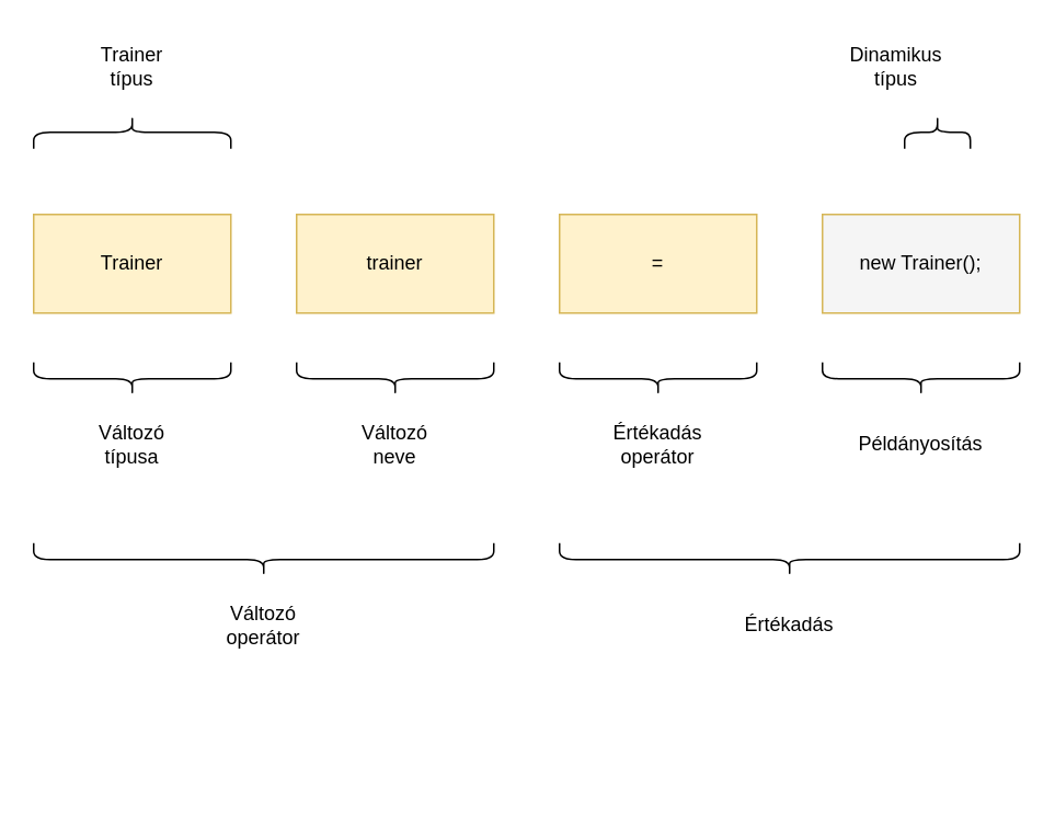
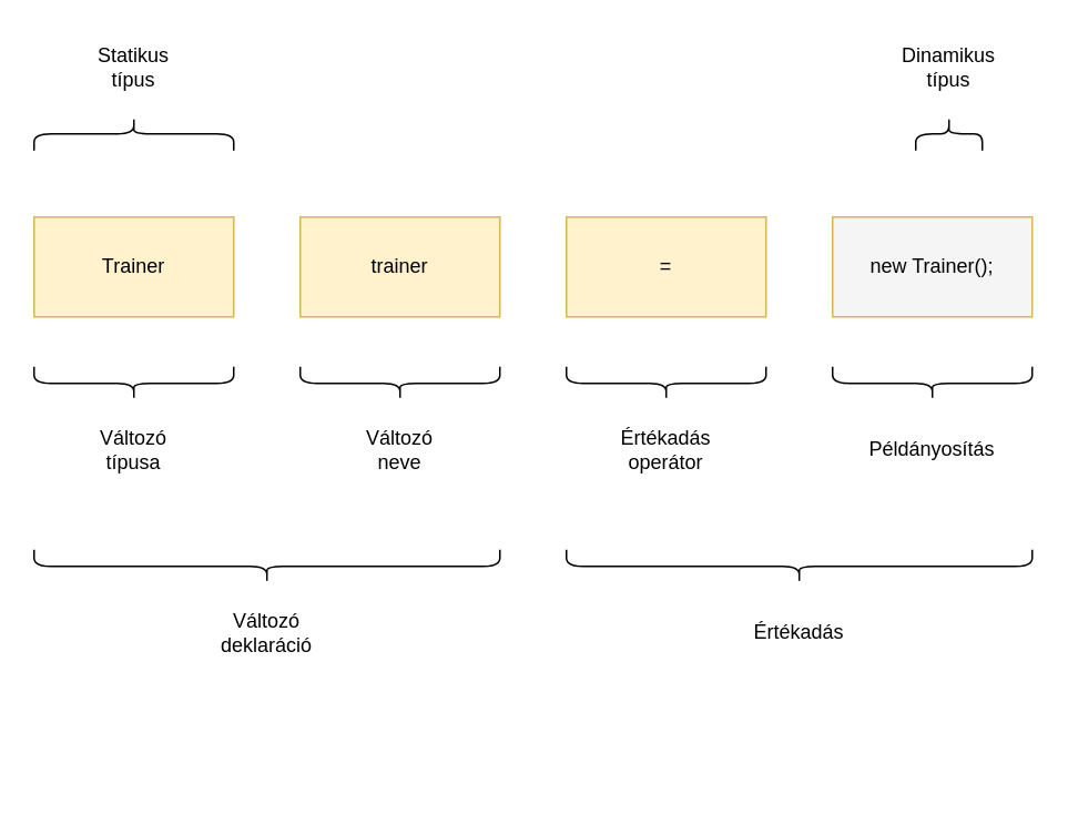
- <mxCell id="19" value="Trainer típus" style="text;html=1;strokeColor=none;fillColor=none;align=center;verticalAlign=middle;whiteSpace=wrap;rounded=0;" vertex="1" parent="1"><mxGeometry x="60" y="30" width="40" height="20" as="geometry" /></mxCell>
+ <mxCell id="19" value="Statikus típus" style="text;html=1;strokeColor=none;fillColor=none;align=center;verticalAlign=middle;whiteSpace=wrap;rounded=0;" vertex="1" parent="1"><mxGeometry x="60" y="30" width="40" height="20" as="geometry" /></mxCell>
- <mxCell id="20" value="Dinamikus típus" style="text;html=1;strokeColor=none;fillColor=none;align=center;verticalAlign=middle;whiteSpace=wrap;rounded=0;" vertex="1" parent="1"><mxGeometry x="525" y="30" width="40" height="20" as="geometry" /></mxCell>
+ <mxCell id="20" value="Dinamikus típus" style="text;html=1;strokeColor=none;fillColor=none;align=center;verticalAlign=middle;whiteSpace=wrap;rounded=0;" vertex="1" parent="1"><mxGeometry x="550" y="30" width="40" height="20" as="geometry" /></mxCell>
- <mxCell id="15" value="Változó operátor" style="text;html=1;strokeColor=none;fillColor=none;align=center;verticalAlign=middle;whiteSpace=wrap;rounded=0;" vertex="1" parent="1"><mxGeometry x="140" y="370" width="40" height="20" as="geometry" /></mxCell>
+ <mxCell id="15" value="Változó deklaráció" style="text;html=1;strokeColor=none;fillColor=none;align=center;verticalAlign=middle;whiteSpace=wrap;rounded=0;" vertex="1" parent="1"><mxGeometry x="140" y="370" width="40" height="20" as="geometry" /></mxCell>
